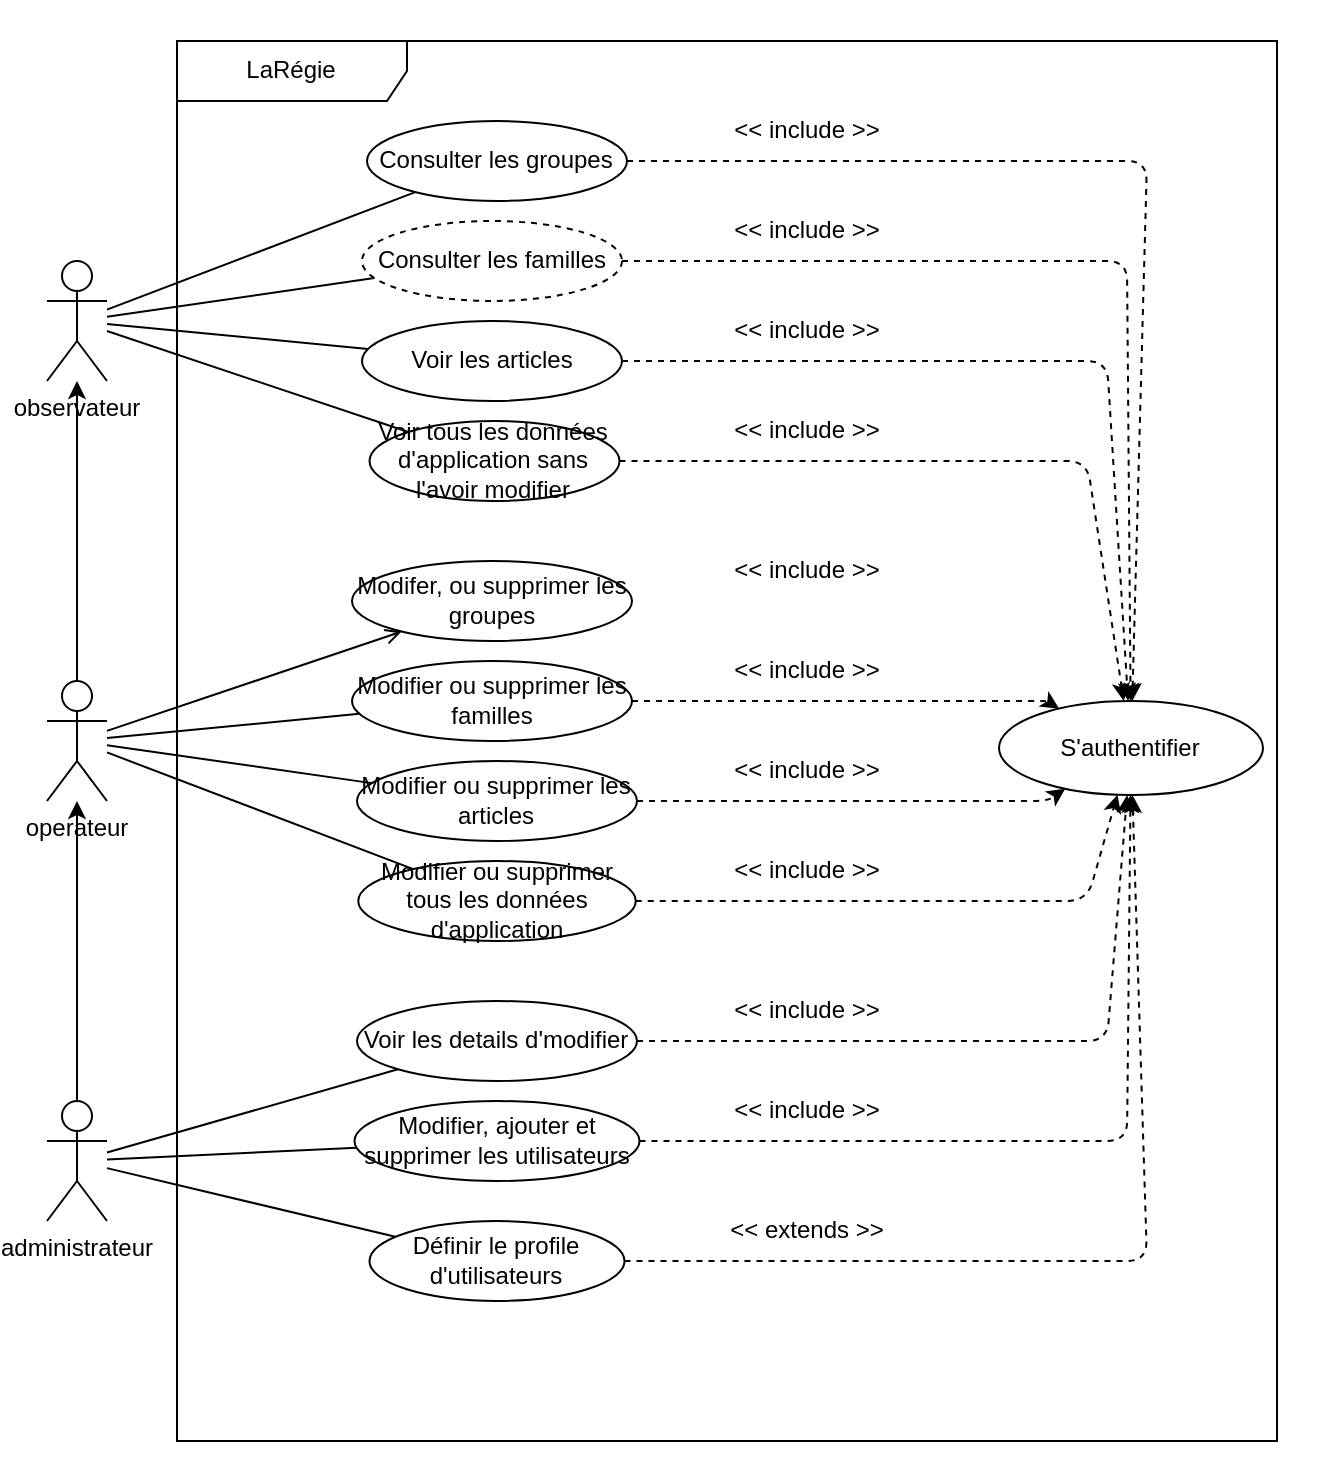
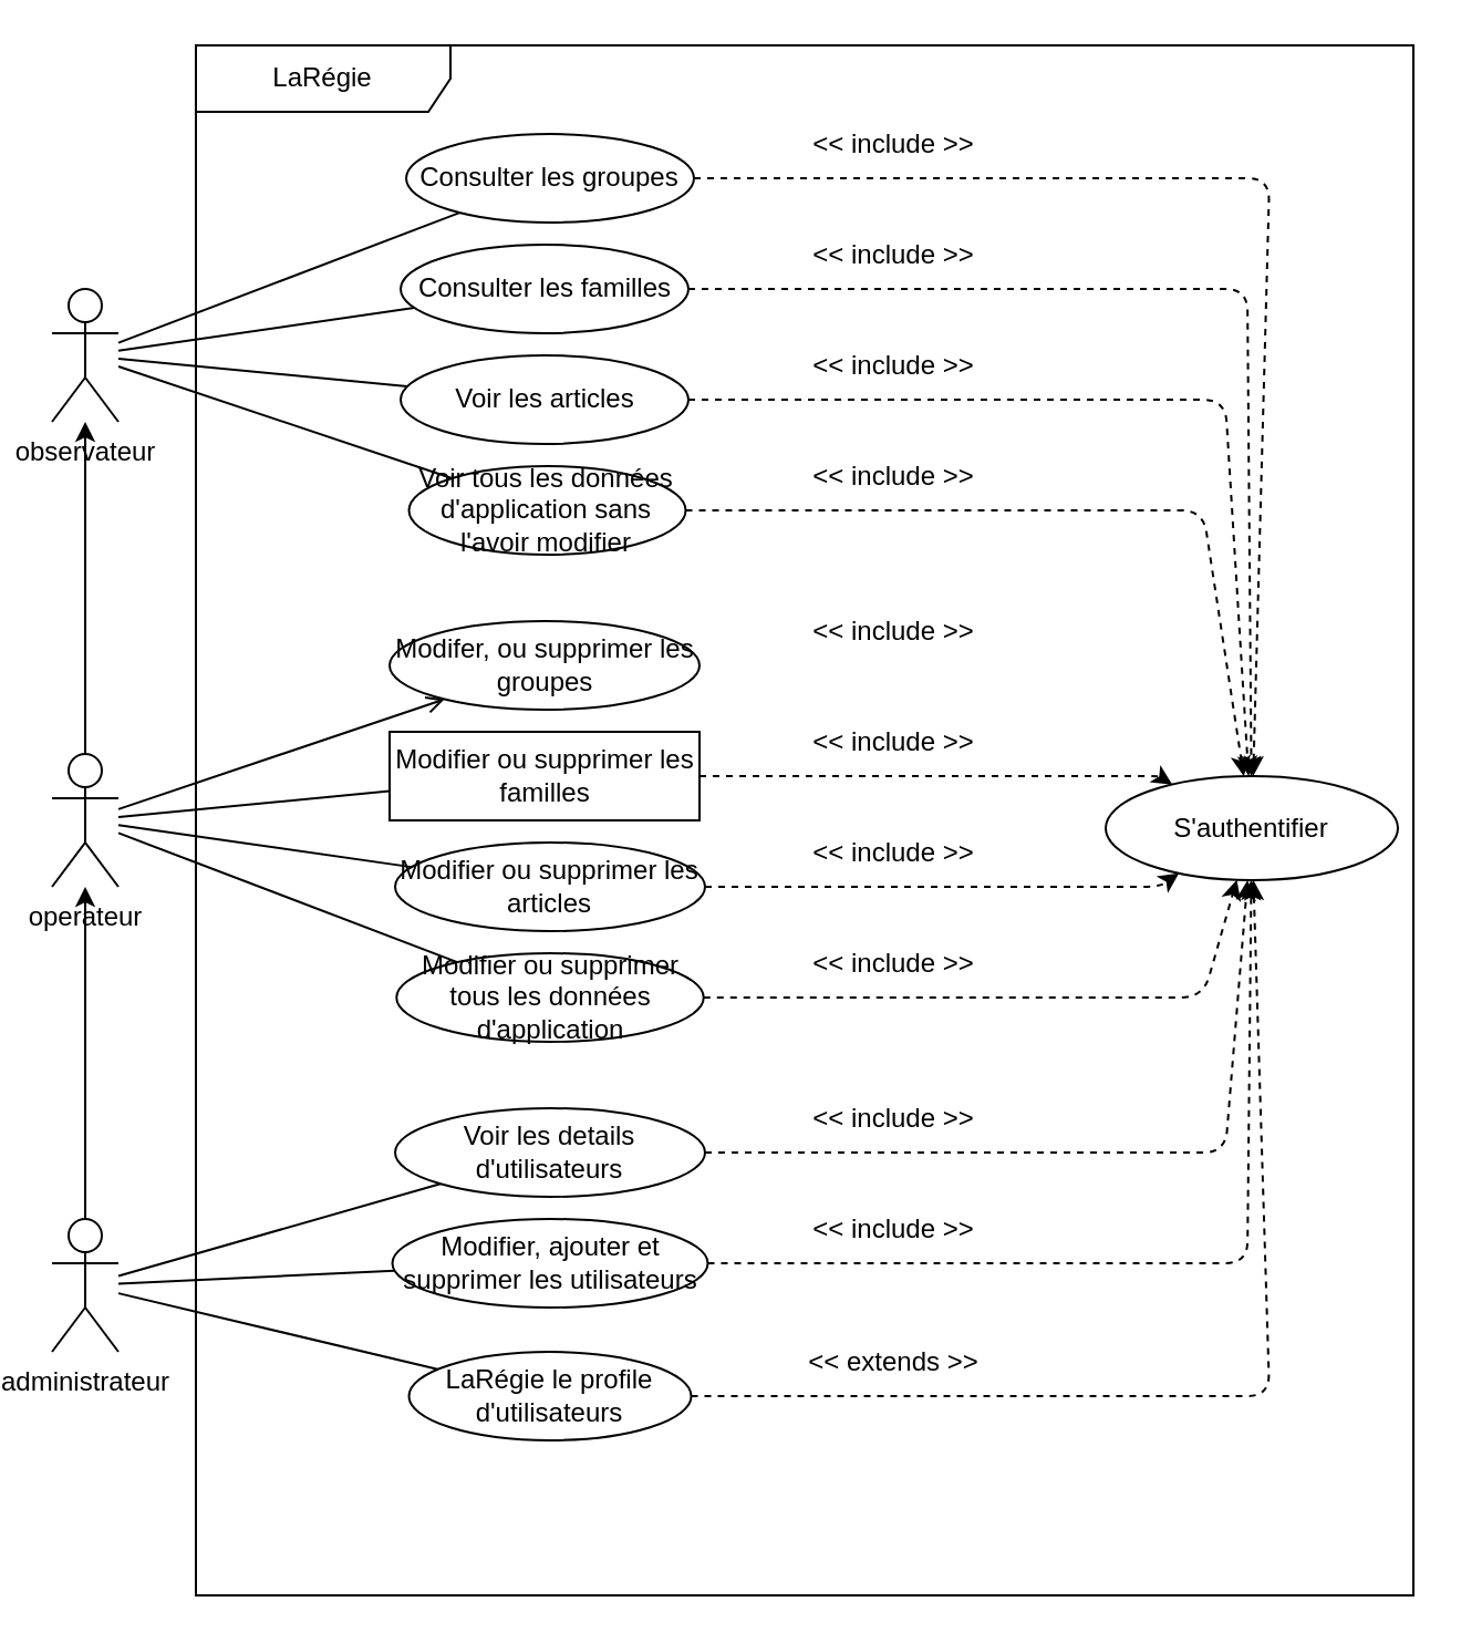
- <mxCell id="26" value="Consulter les familles" style="ellipse;whiteSpace=wrap;html=1;dashed=1;" parent="1" vertex="1"><mxGeometry x="177.5" y="110" width="130" height="40" as="geometry" /></mxCell>
+ <mxCell id="26" value="Consulter les familles" style="ellipse;whiteSpace=wrap;html=1;" parent="1" vertex="1"><mxGeometry x="177.5" y="110" width="130" height="40" as="geometry" /></mxCell>
- <mxCell id="23" value="Modifier ou supprimer les familles" style="ellipse;whiteSpace=wrap;html=1;" parent="1" vertex="1"><mxGeometry x="172.5" y="330" width="140" height="40" as="geometry" /></mxCell>
+ <mxCell id="23" value="Modifier ou supprimer les familles" style="whiteSpace=wrap;html=1;rounded=0;" parent="1" vertex="1"><mxGeometry x="172.5" y="330" width="140" height="40" as="geometry" /></mxCell>
- <mxCell id="13" value="Voir les details d'modifier" style="ellipse;whiteSpace=wrap;html=1;" parent="1" vertex="1"><mxGeometry x="175" y="500" width="140" height="40" as="geometry" /></mxCell>
+ <mxCell id="13" value="Voir les details d'utilisateurs" style="ellipse;whiteSpace=wrap;html=1;" parent="1" vertex="1"><mxGeometry x="175" y="500" width="140" height="40" as="geometry" /></mxCell>
- <mxCell id="18" value="Définir le profile d'utilisateurs" style="ellipse;whiteSpace=wrap;html=1;" parent="1" vertex="1"><mxGeometry x="181.25" y="610" width="127.5" height="40" as="geometry" /></mxCell>
+ <mxCell id="18" value="LaRégie le profile d'utilisateurs" style="ellipse;whiteSpace=wrap;html=1;" parent="1" vertex="1"><mxGeometry x="181.25" y="610" width="127.5" height="40" as="geometry" /></mxCell>
